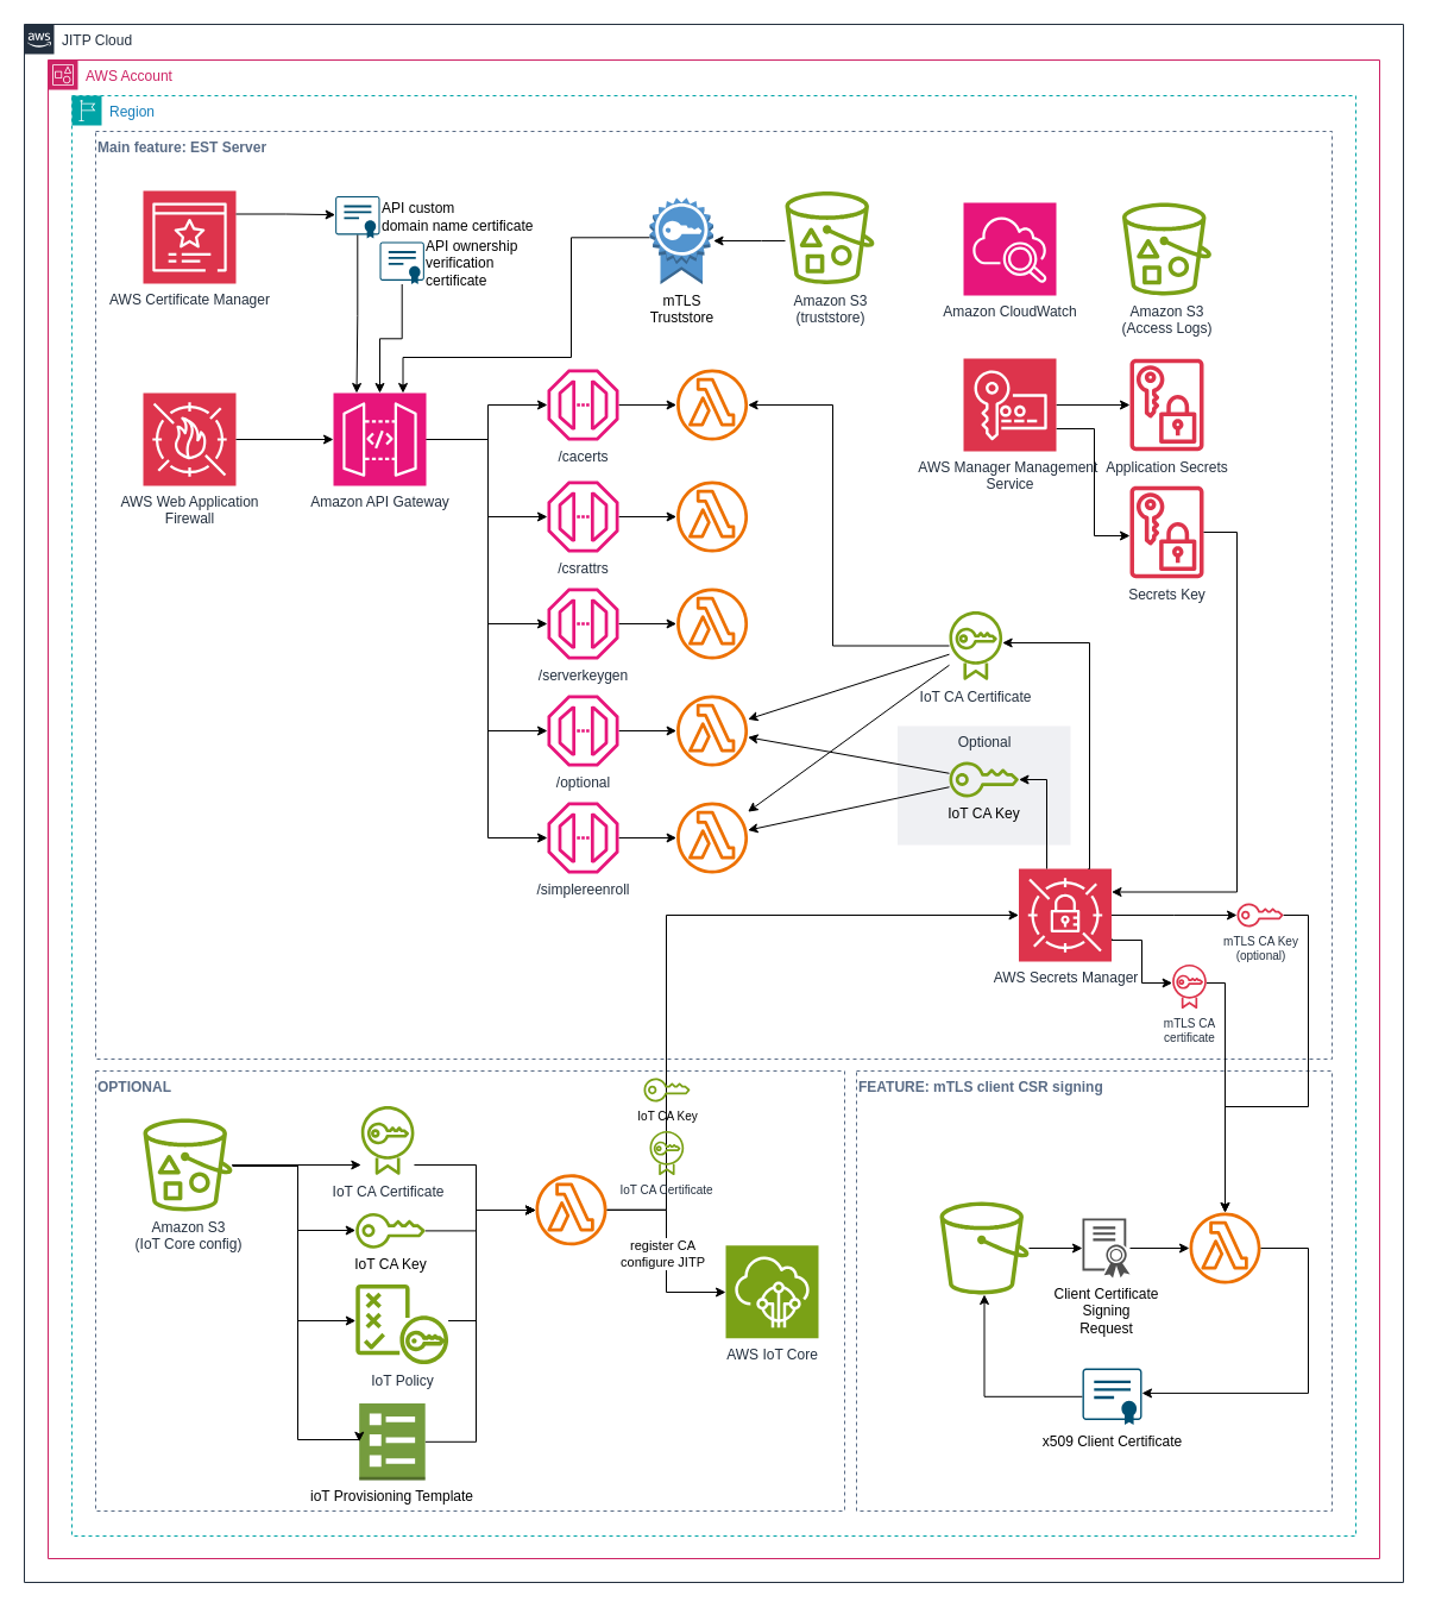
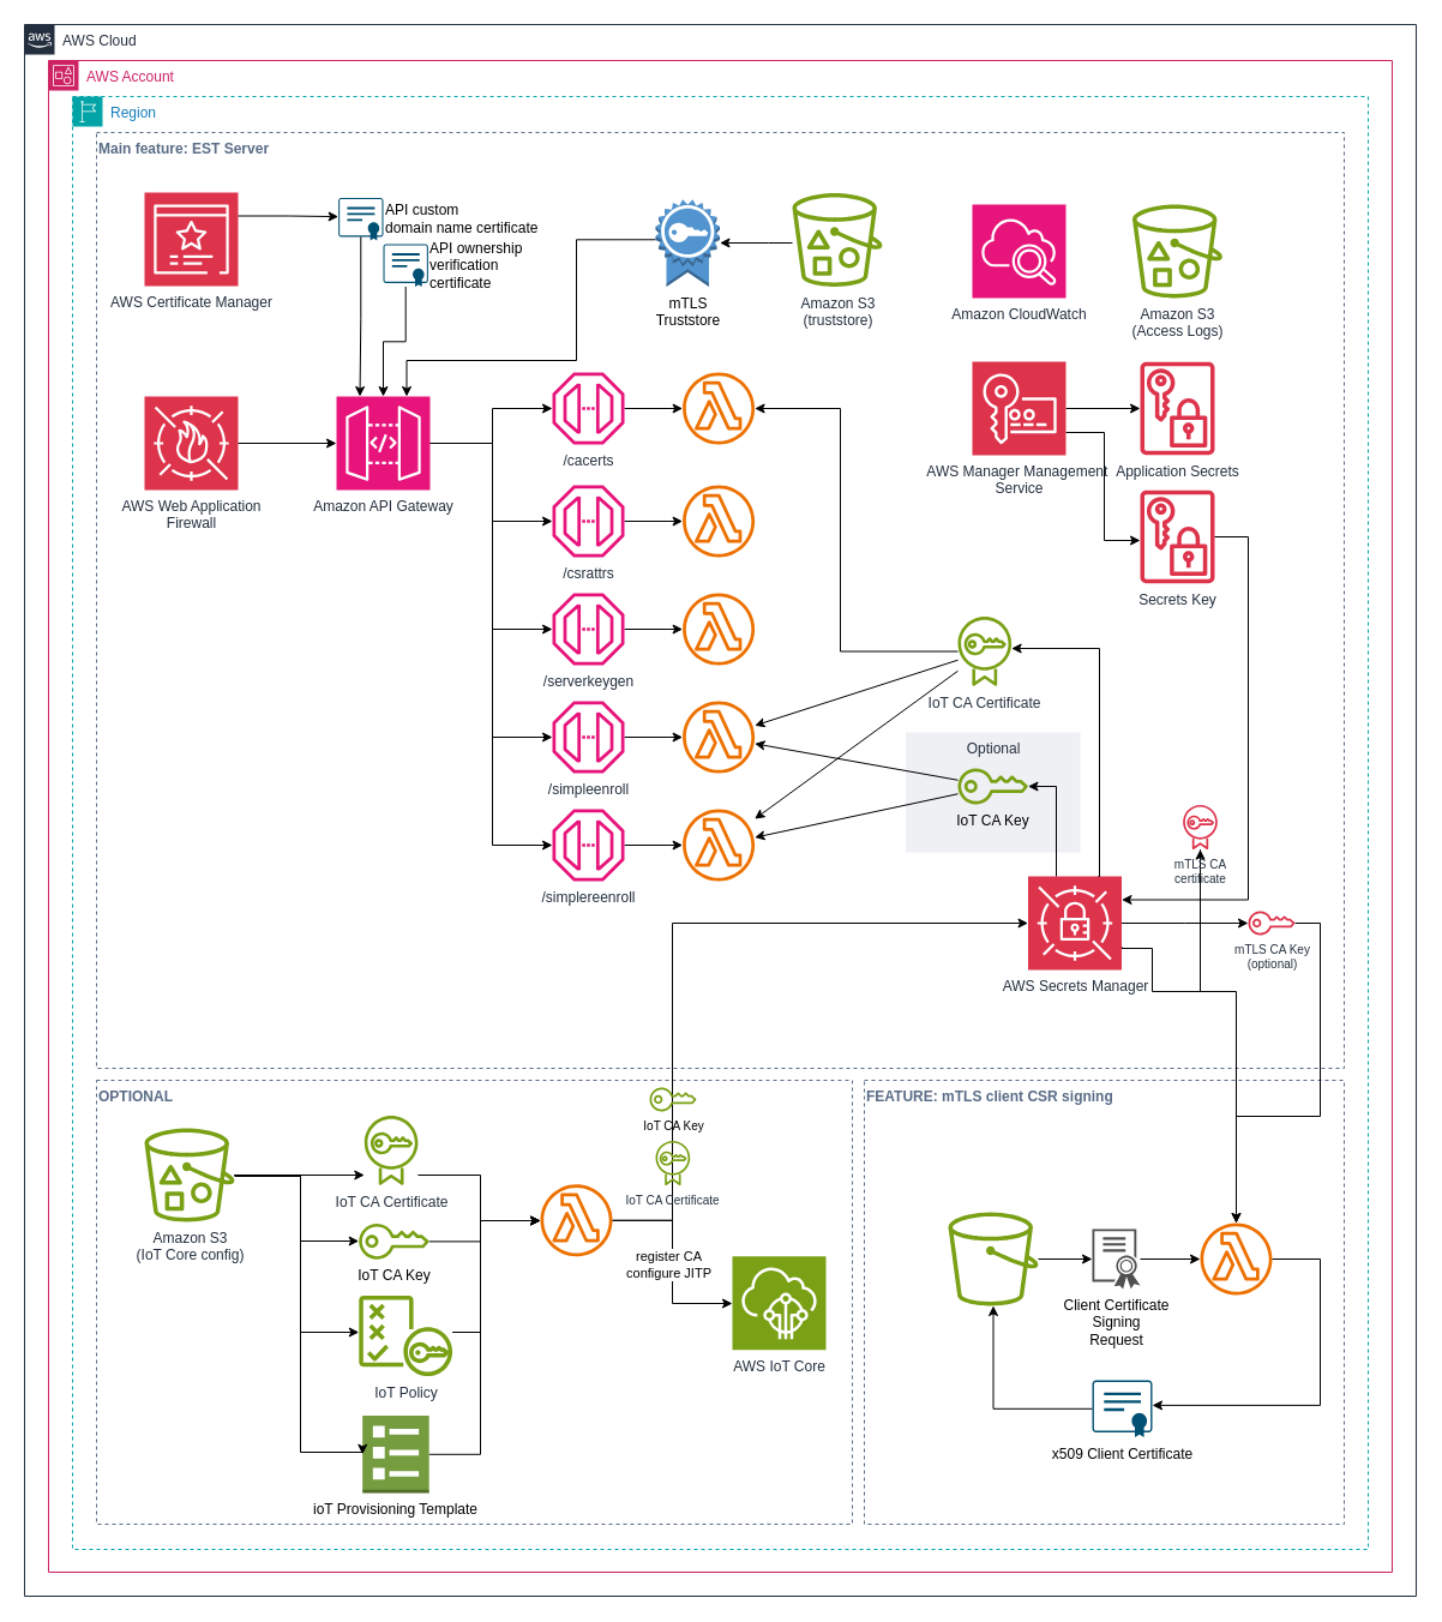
- <mxCell id="2" value="JITP Cloud" style="points=[[0,0],[0.25,0],[0.5,0],[0.75,0],[1,0],[1,0.25],[1,0.5],[1,0.75],[1,1],[0.75,1],[0.5,1],[0.25,1],[0,1],[0,0.75],[0,0.5],[0,0.25]];outlineConnect=0;gradientColor=none;html=1;whiteSpace=wrap;fontSize=12;fontStyle=0;container=1;pointerEvents=0;collapsible=0;recursiveResize=0;shape=mxgraph.aws4.group;grIcon=mxgraph.aws4.group_aws_cloud_alt;strokeColor=#232F3E;fillColor=none;verticalAlign=top;align=left;spacingLeft=30;fontColor=#232F3E;dashed=0;" vertex="1" parent="1"><mxGeometry x="20" y="20" width="1160" height="1310" as="geometry" /></mxCell>
+ <mxCell id="2" value="AWS Cloud" style="points=[[0,0],[0.25,0],[0.5,0],[0.75,0],[1,0],[1,0.25],[1,0.5],[1,0.75],[1,1],[0.75,1],[0.5,1],[0.25,1],[0,1],[0,0.75],[0,0.5],[0,0.25]];outlineConnect=0;gradientColor=none;html=1;whiteSpace=wrap;fontSize=12;fontStyle=0;container=1;pointerEvents=0;collapsible=0;recursiveResize=0;shape=mxgraph.aws4.group;grIcon=mxgraph.aws4.group_aws_cloud_alt;strokeColor=#232F3E;fillColor=none;verticalAlign=top;align=left;spacingLeft=30;fontColor=#232F3E;dashed=0;" vertex="1" parent="1"><mxGeometry x="20" y="20" width="1160" height="1310" as="geometry" /></mxCell>
- <mxCell id="54" value="/optional" style="sketch=0;outlineConnect=0;fontColor=#232F3E;gradientColor=none;fillColor=#E7157B;strokeColor=none;dashed=0;verticalLabelPosition=bottom;verticalAlign=top;align=center;html=1;fontSize=12;fontStyle=0;aspect=fixed;pointerEvents=1;shape=mxgraph.aws4.endpoint;" vertex="1" parent="1"><mxGeometry x="460" y="584" width="60" height="60" as="geometry" /></mxCell>
+ <mxCell id="54" value="/simpleenroll" style="sketch=0;outlineConnect=0;fontColor=#232F3E;gradientColor=none;fillColor=#E7157B;strokeColor=none;dashed=0;verticalLabelPosition=bottom;verticalAlign=top;align=center;html=1;fontSize=12;fontStyle=0;aspect=fixed;pointerEvents=1;shape=mxgraph.aws4.endpoint;" vertex="1" parent="1"><mxGeometry x="460" y="584" width="60" height="60" as="geometry" /></mxCell>
- <mxCell id="79" value="&lt;span style=&quot;font-size: 10px;&quot;&gt;mTLS CA&lt;br&gt;&lt;/span&gt;certificate" style="sketch=0;outlineConnect=0;fontColor=#232F3E;gradientColor=none;fillColor=#DD344C;strokeColor=none;dashed=0;verticalLabelPosition=bottom;verticalAlign=top;align=center;html=1;fontSize=10;fontStyle=0;aspect=fixed;pointerEvents=1;shape=mxgraph.aws4.certificate_manager;" vertex="1" parent="1"><mxGeometry x="985.63" y="810" width="28.74" height="38" as="geometry" /></mxCell>
+ <mxCell id="79" value="&lt;span style=&quot;font-size: 10px;&quot;&gt;mTLS CA&lt;br&gt;&lt;/span&gt;certificate" style="sketch=0;outlineConnect=0;fontColor=#232F3E;gradientColor=none;fillColor=#DD344C;strokeColor=none;dashed=0;verticalLabelPosition=bottom;verticalAlign=top;align=center;html=1;fontSize=10;fontStyle=0;aspect=fixed;pointerEvents=1;shape=mxgraph.aws4.certificate_manager;" vertex="1" parent="1"><mxGeometry x="985.63" y="670" width="28.74" height="38" as="geometry" /></mxCell>
